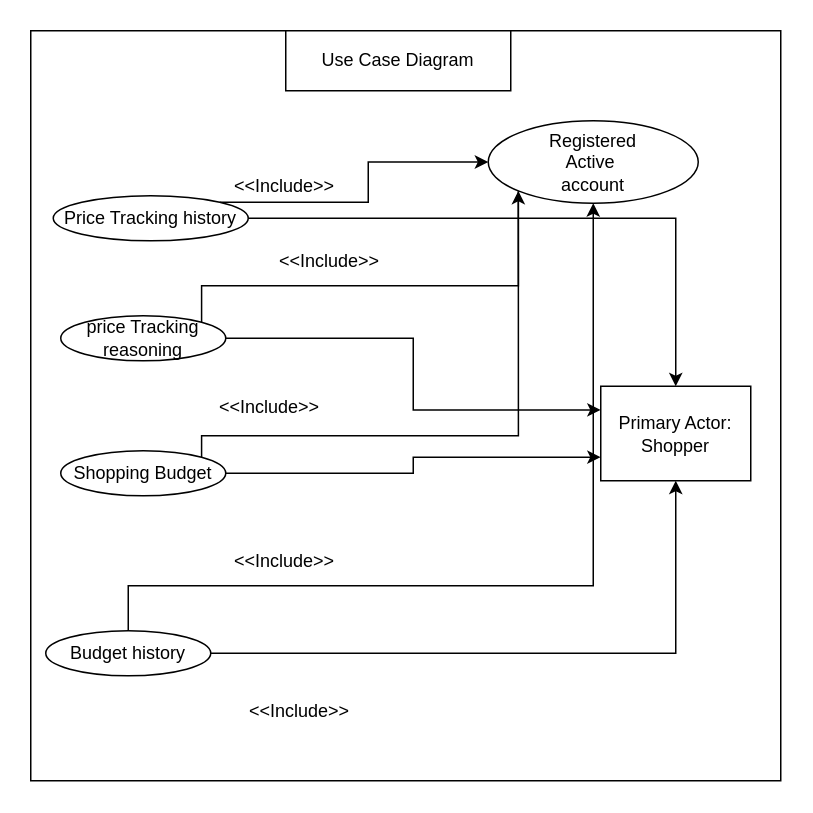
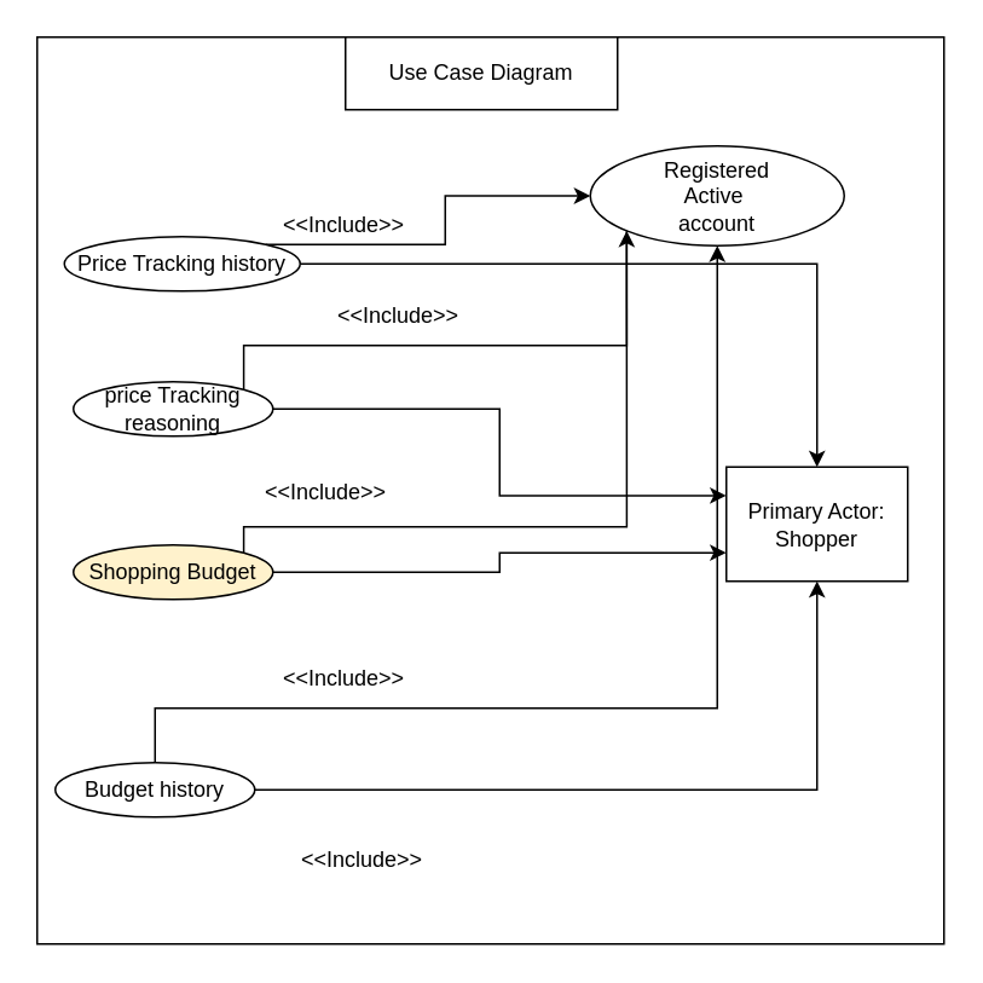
- <mxCell id="11" value="Shopping Budget" style="ellipse;whiteSpace=wrap;html=1;" vertex="1" parent="1"><mxGeometry x="40" y="300" width="110" height="30" as="geometry" /></mxCell>
+ <mxCell id="11" value="Shopping Budget" style="ellipse;whiteSpace=wrap;html=1;fillColor=#fff2cc;" vertex="1" parent="1"><mxGeometry x="40" y="300" width="110" height="30" as="geometry" /></mxCell>
